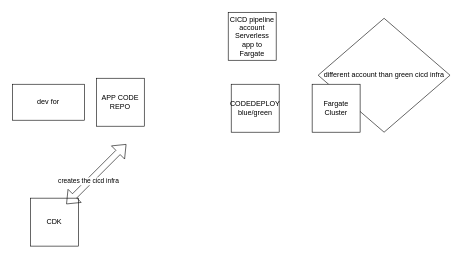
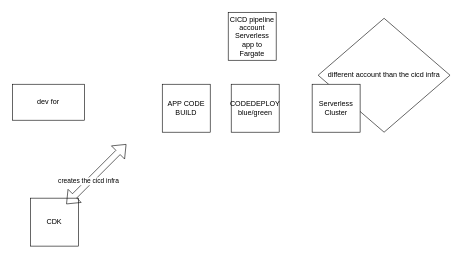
- <mxCell id="2" value="different account than green cicd infra" style="rhombus;whiteSpace=wrap;html=1;" vertex="1" parent="1"><mxGeometry x="530" y="30" width="220" height="190" as="geometry" /></mxCell>
+ <mxCell id="2" value="different account than the cicd infra" style="rhombus;whiteSpace=wrap;html=1;" vertex="1" parent="1"><mxGeometry x="530" y="30" width="220" height="190" as="geometry" /></mxCell>
- <mxCell id="4" value="APP CODE&lt;br&gt;REPO" style="whiteSpace=wrap;html=1;aspect=fixed;" vertex="1" parent="1"><mxGeometry x="160" y="130" width="80" height="80" as="geometry" /></mxCell>
+ <mxCell id="5" value="APP CODE&lt;br&gt;BUILD" style="whiteSpace=wrap;html=1;aspect=fixed;" vertex="1" parent="1"><mxGeometry x="270" y="140" width="80" height="80" as="geometry" /></mxCell>
- <mxCell id="7" value="Fargate Cluster&lt;br&gt;" style="whiteSpace=wrap;html=1;aspect=fixed;" vertex="1" parent="1"><mxGeometry x="520" y="140" width="80" height="80" as="geometry" /></mxCell>
+ <mxCell id="7" value="Serverless Cluster&lt;br&gt;" style="whiteSpace=wrap;html=1;aspect=fixed;" vertex="1" parent="1"><mxGeometry x="520" y="140" width="80" height="80" as="geometry" /></mxCell>
